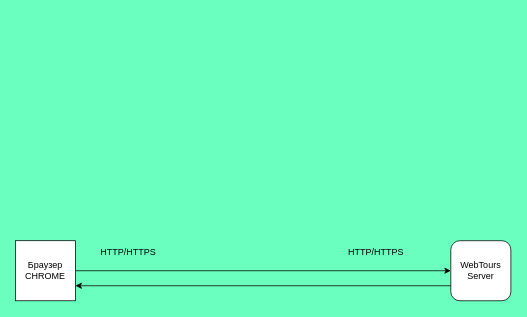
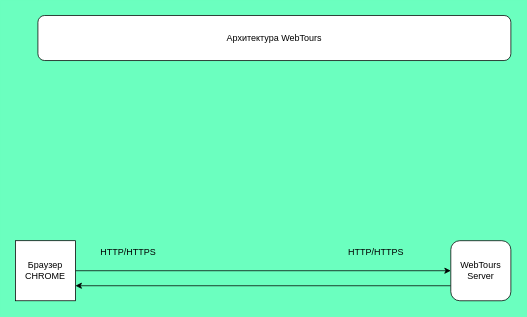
+ <mxCell id="2" value="Архитектура WebTours&lt;br&gt;" style="rounded=1;whiteSpace=wrap;html=1;" parent="1" vertex="1"><mxGeometry x="50" y="20" width="630" height="60" as="geometry" /></mxCell>
